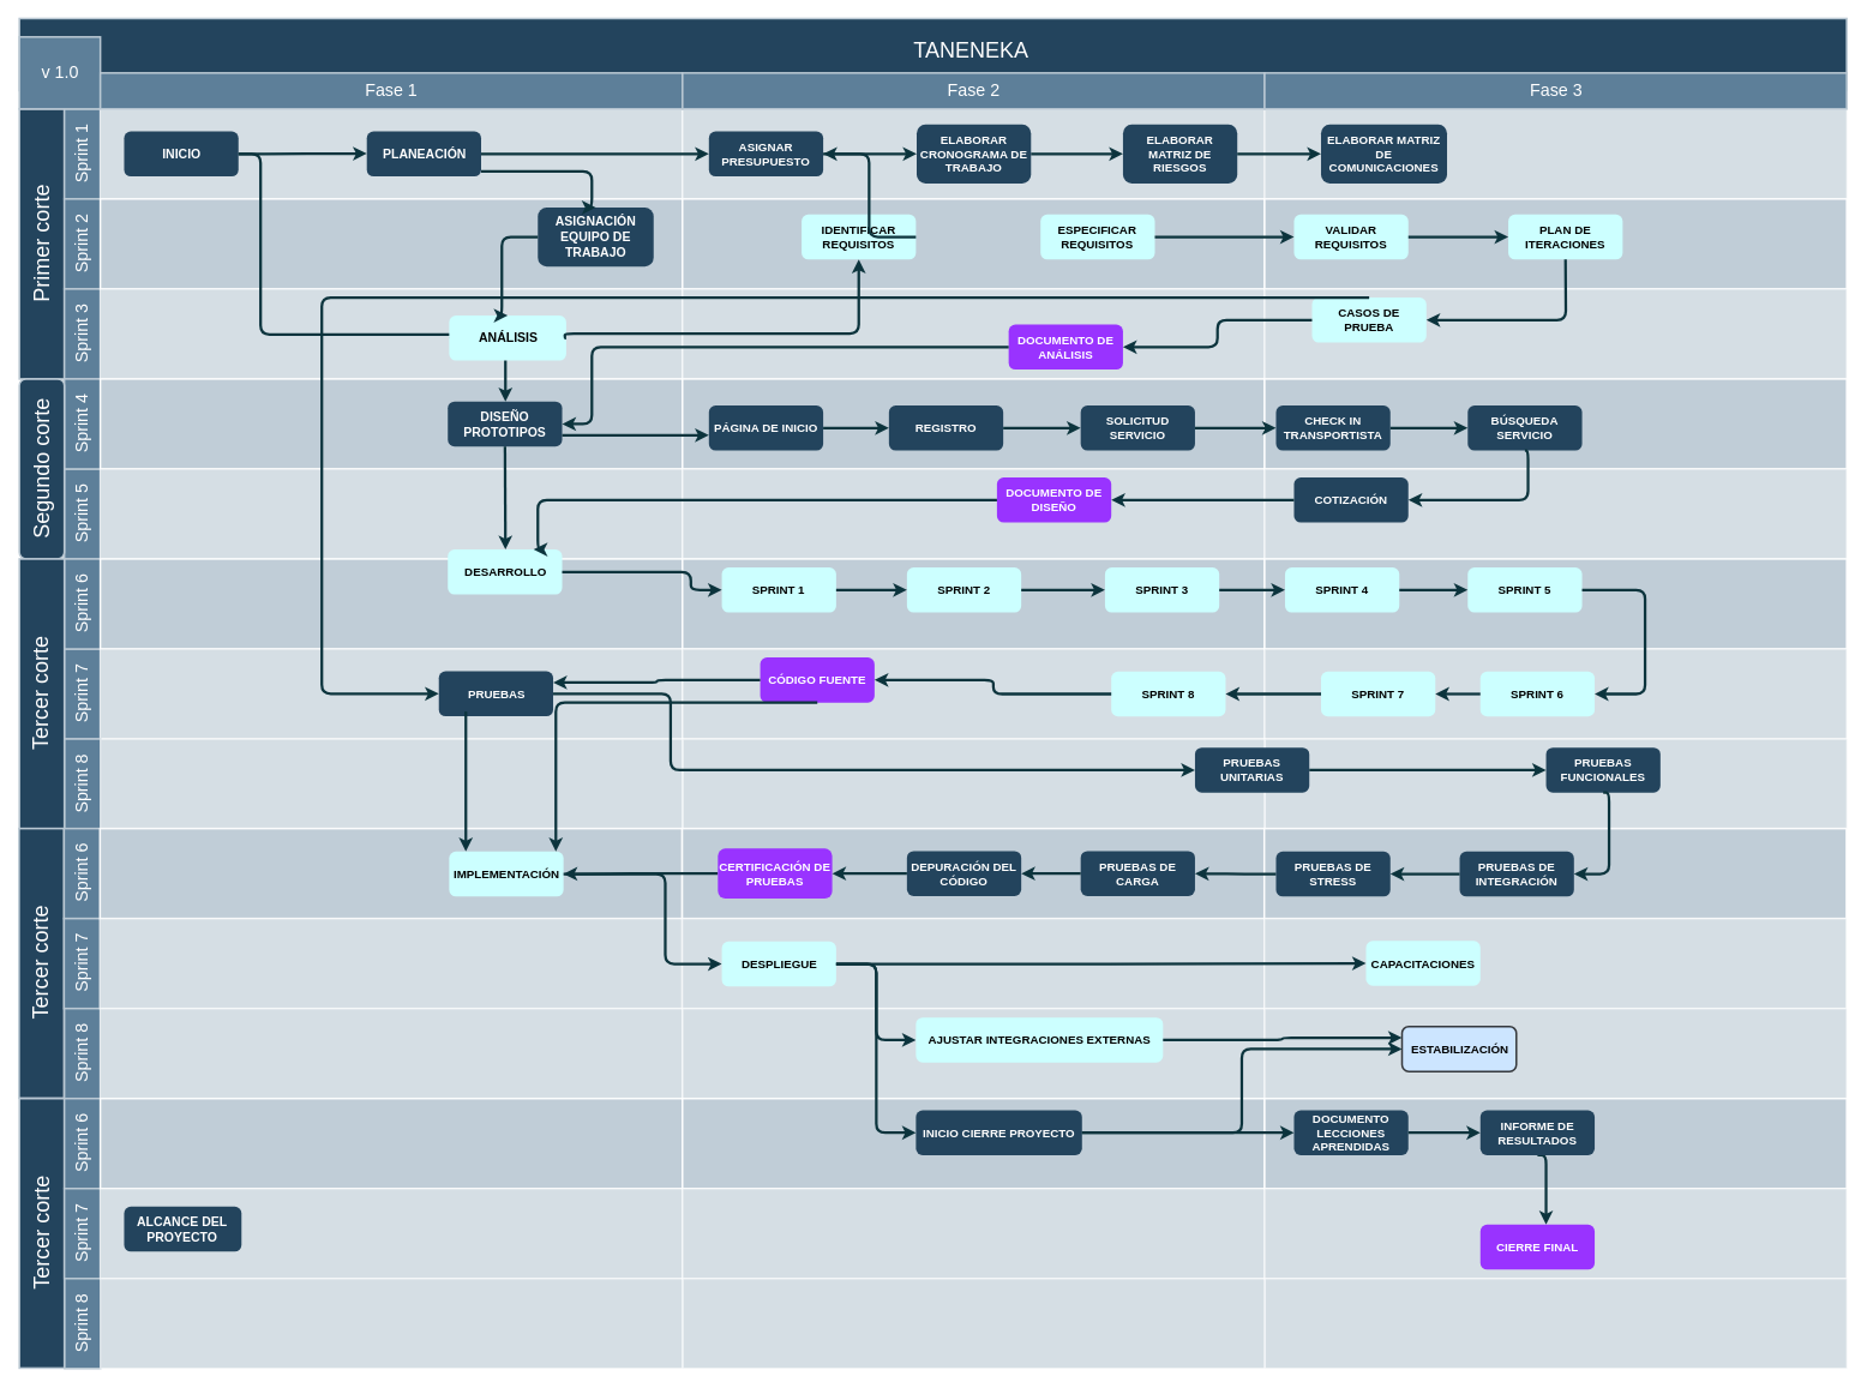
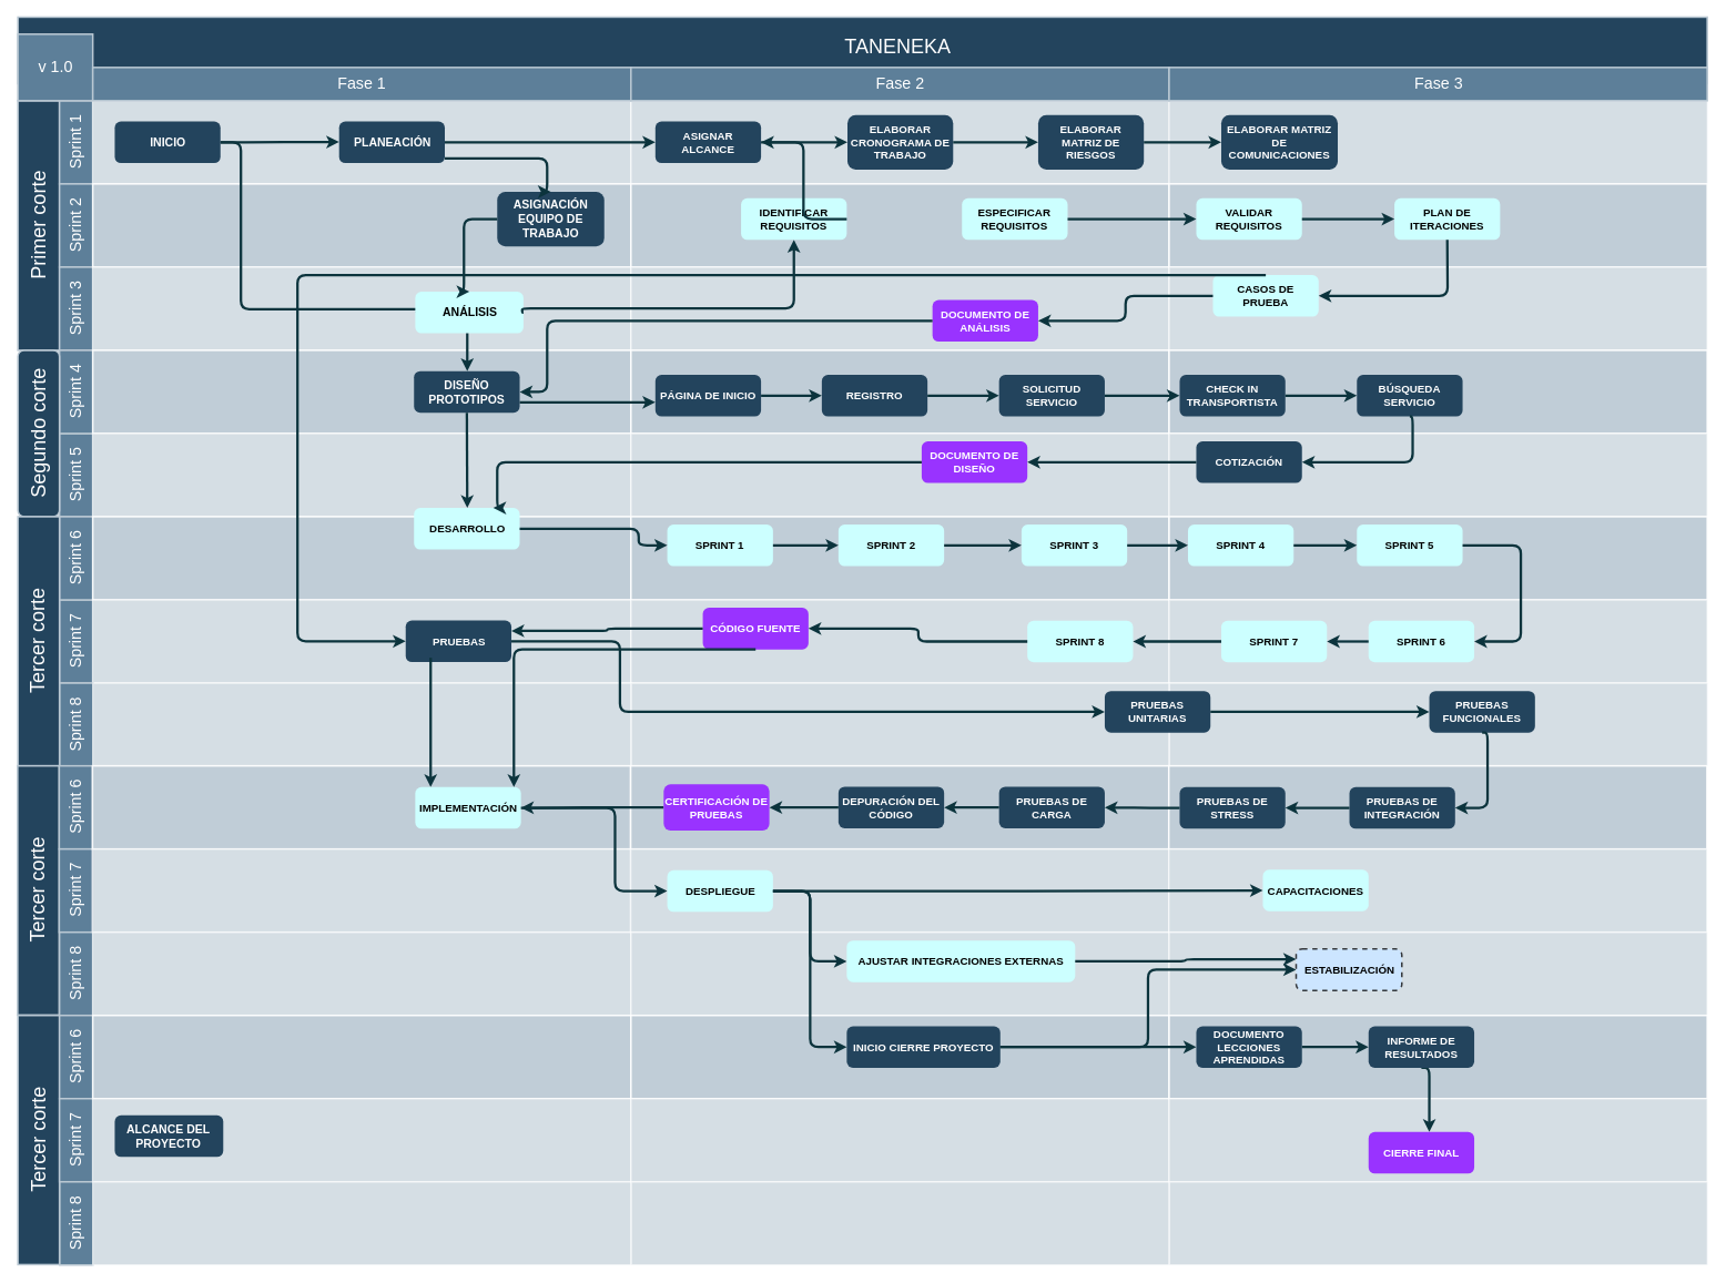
- <mxCell id="42" value="ASIGNAR PRESUPUESTO" style="rounded=1;fillColor=#23445D;strokeColor=none;strokeWidth=2;fontFamily=Helvetica;html=1;gradientColor=none;fontSize=13;fontStyle=1;fontColor=#FFFFFF;whiteSpace=wrap;" parent="1" vertex="1"><mxGeometry x="787.001" y="145.5" width="127" height="50" as="geometry" /></mxCell>
+ <mxCell id="42" value="ASIGNAR ALCANCE" style="rounded=1;fillColor=#23445D;strokeColor=none;strokeWidth=2;fontFamily=Helvetica;html=1;gradientColor=none;fontSize=13;fontStyle=1;fontColor=#FFFFFF;whiteSpace=wrap;" parent="1" vertex="1"><mxGeometry x="787.001" y="145.5" width="127" height="50" as="geometry" /></mxCell>
- <mxCell id="119" value="&lt;font style=&quot;vertical-align: inherit&quot;&gt;&lt;font style=&quot;vertical-align: inherit&quot;&gt;ESTABILIZACIÓN&lt;/font&gt;&lt;/font&gt;" style="rounded=1;fillColor=#cce5ff;strokeColor=#36393d;strokeWidth=2;fontFamily=Helvetica;html=1;fontSize=13;fontStyle=1;" parent="1" vertex="1"><mxGeometry x="1557.002" y="1140" width="127" height="50" as="geometry" /></mxCell>
+ <mxCell id="119" value="&lt;font style=&quot;vertical-align: inherit&quot;&gt;&lt;font style=&quot;vertical-align: inherit&quot;&gt;ESTABILIZACIÓN&lt;/font&gt;&lt;/font&gt;" style="rounded=1;fillColor=#cce5ff;strokeColor=#36393d;strokeWidth=2;fontFamily=Helvetica;html=1;fontSize=13;fontStyle=1;dashed=1;" parent="1" vertex="1"><mxGeometry x="1557.002" y="1140" width="127" height="50" as="geometry" /></mxCell>
